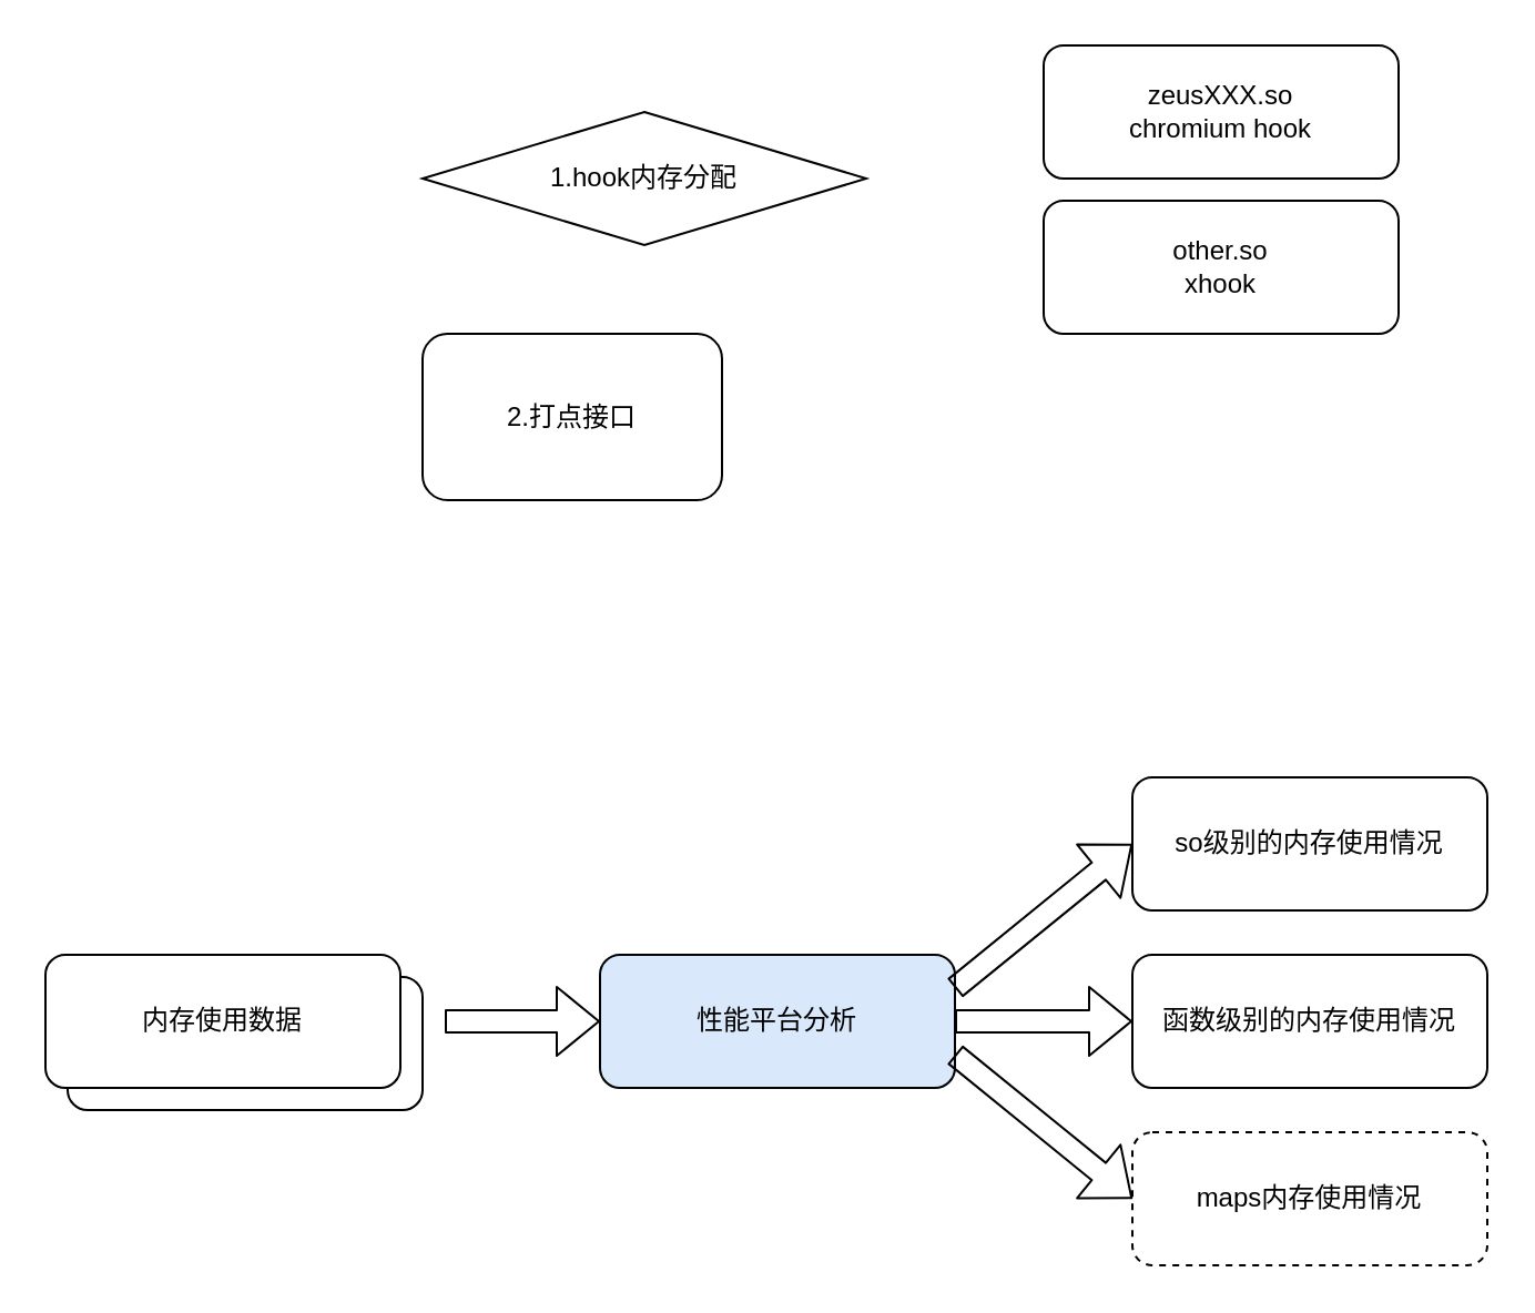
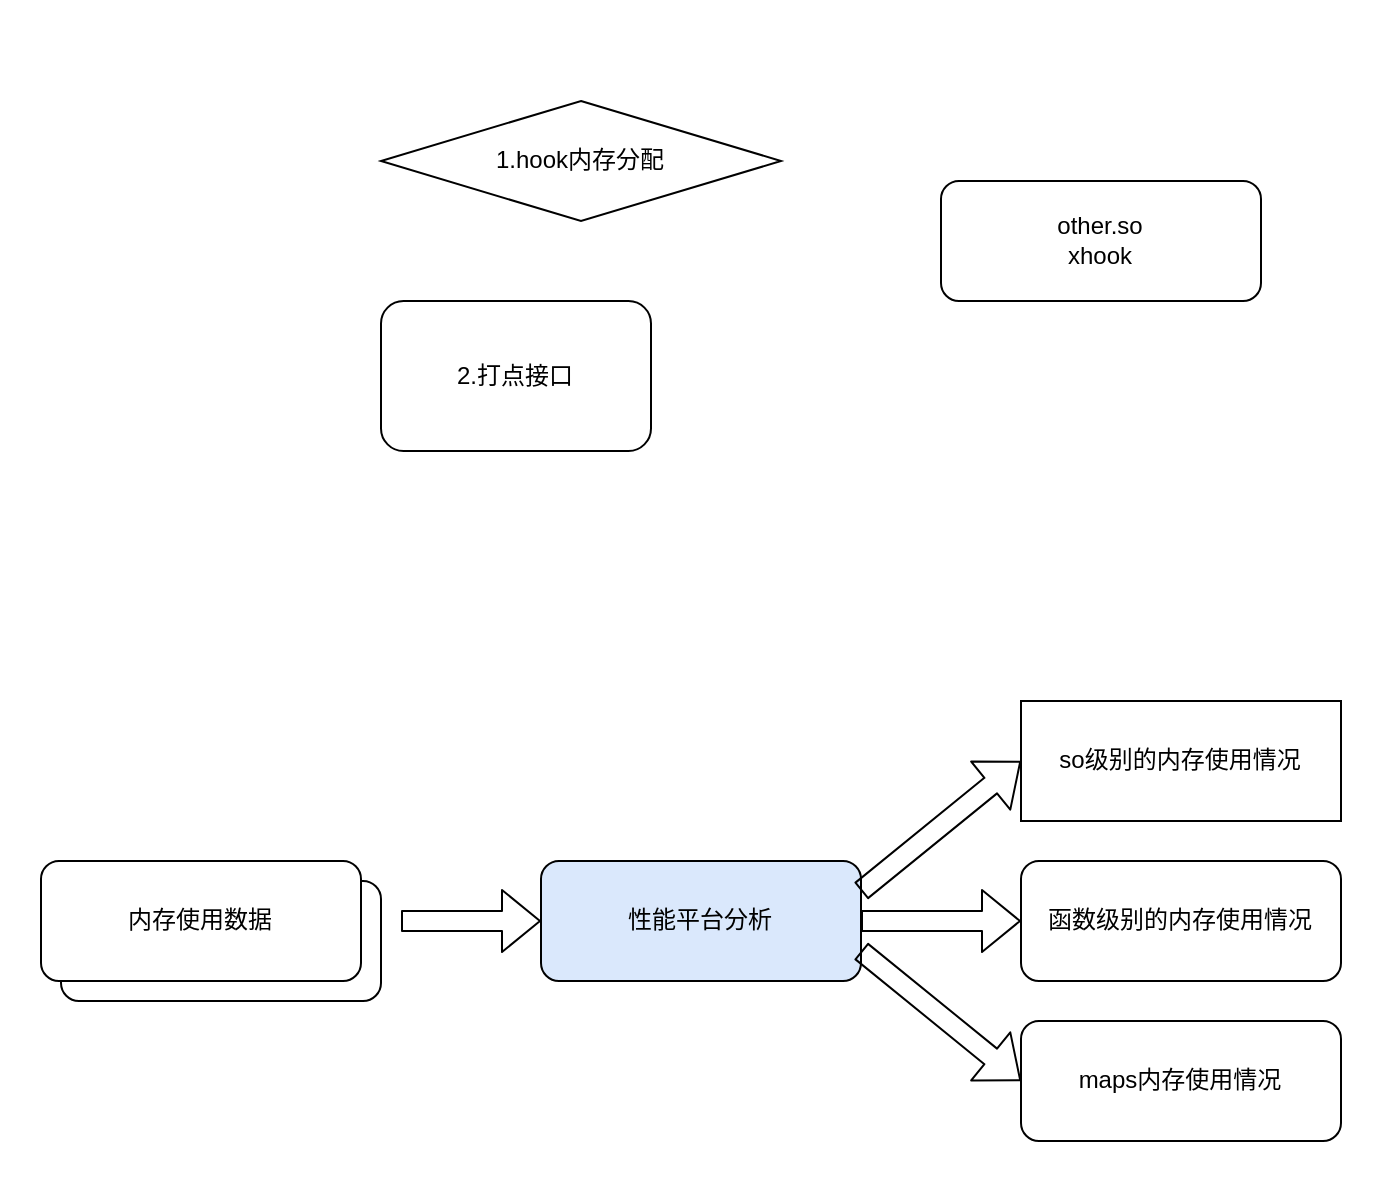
- <mxCell id="3" value="zeusXXX.so&lt;br&gt;chromium hook" style="rounded=1;whiteSpace=wrap;html=1;" parent="1" vertex="1"><mxGeometry x="470" y="20" width="160" height="60" as="geometry" /></mxCell>
- <mxCell id="7" value="so级别的内存使用情况" style="rounded=1;whiteSpace=wrap;html=1;" vertex="1" parent="1"><mxGeometry x="510" y="350" width="160" height="60" as="geometry" /></mxCell>
+ <mxCell id="7" value="so级别的内存使用情况" style="whiteSpace=wrap;html=1;rounded=0;" vertex="1" parent="1"><mxGeometry x="510" y="350" width="160" height="60" as="geometry" /></mxCell>
- <mxCell id="9" value="maps内存使用情况" style="rounded=1;whiteSpace=wrap;html=1;dashed=1;" vertex="1" parent="1"><mxGeometry x="510" y="510" width="160" height="60" as="geometry" /></mxCell>
+ <mxCell id="9" value="maps内存使用情况" style="rounded=1;whiteSpace=wrap;html=1;" vertex="1" parent="1"><mxGeometry x="510" y="510" width="160" height="60" as="geometry" /></mxCell>
